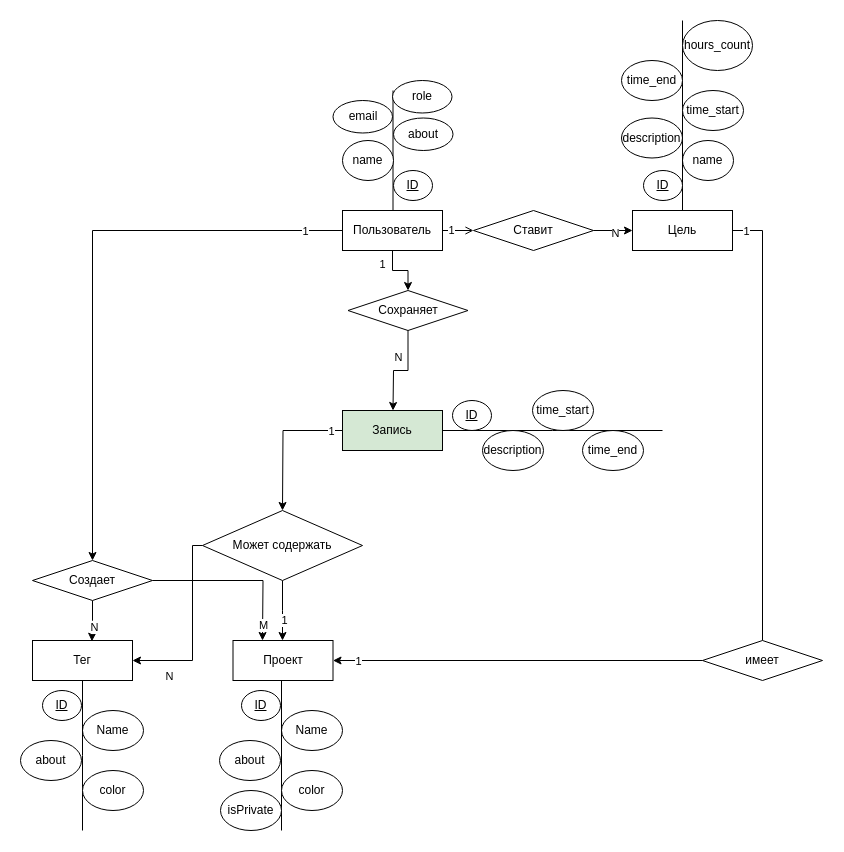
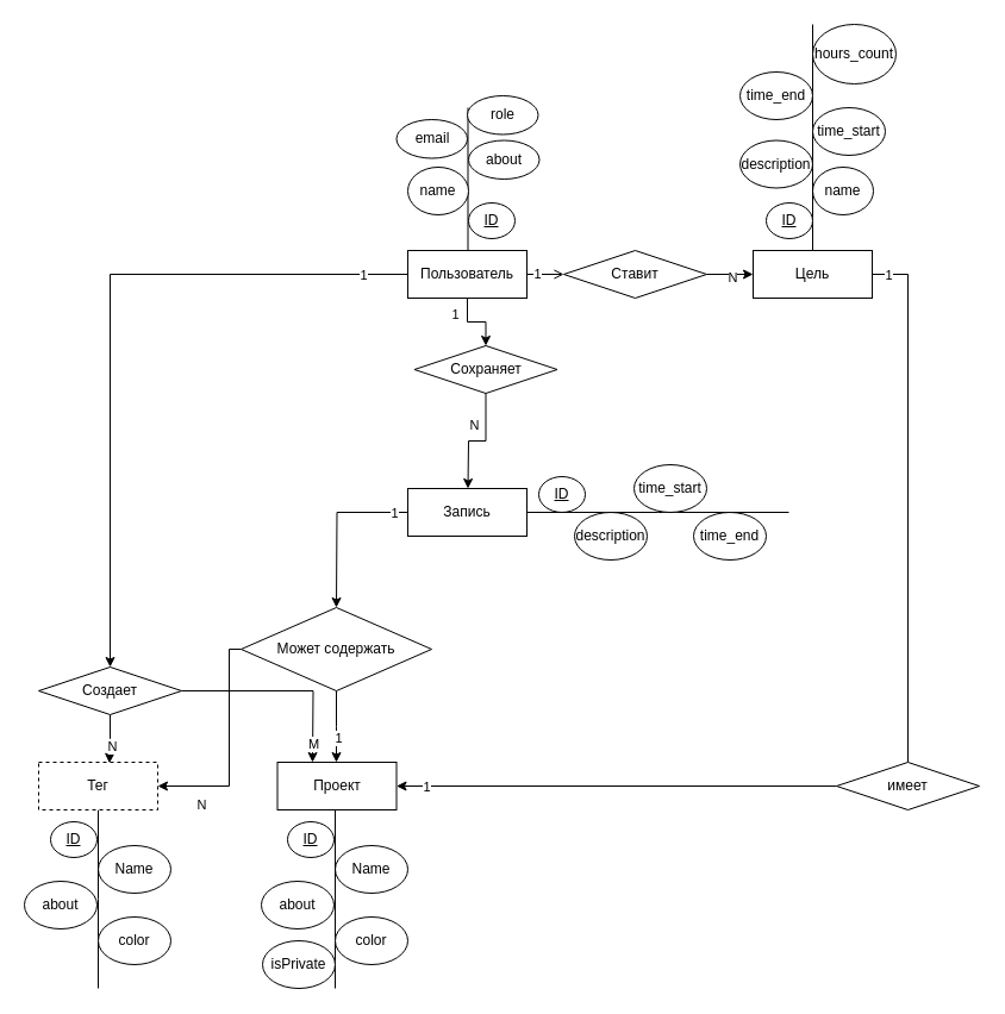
- <mxCell id="17" value="Запись" style="whiteSpace=wrap;html=1;align=center;fillColor=#d5e8d4;" parent="1" vertex="1"><mxGeometry x="342" y="410" width="100" height="40" as="geometry" /></mxCell>
+ <mxCell id="17" value="Запись" style="whiteSpace=wrap;html=1;align=center;" parent="1" vertex="1"><mxGeometry x="342" y="410" width="100" height="40" as="geometry" /></mxCell>
- <mxCell id="27" value="Тег" style="whiteSpace=wrap;html=1;align=center;" parent="1" vertex="1"><mxGeometry x="32" y="640" width="100" height="40" as="geometry" /></mxCell>
+ <mxCell id="27" value="Тег" style="whiteSpace=wrap;html=1;align=center;dashed=1;" parent="1" vertex="1"><mxGeometry x="32" y="640" width="100" height="40" as="geometry" /></mxCell>
